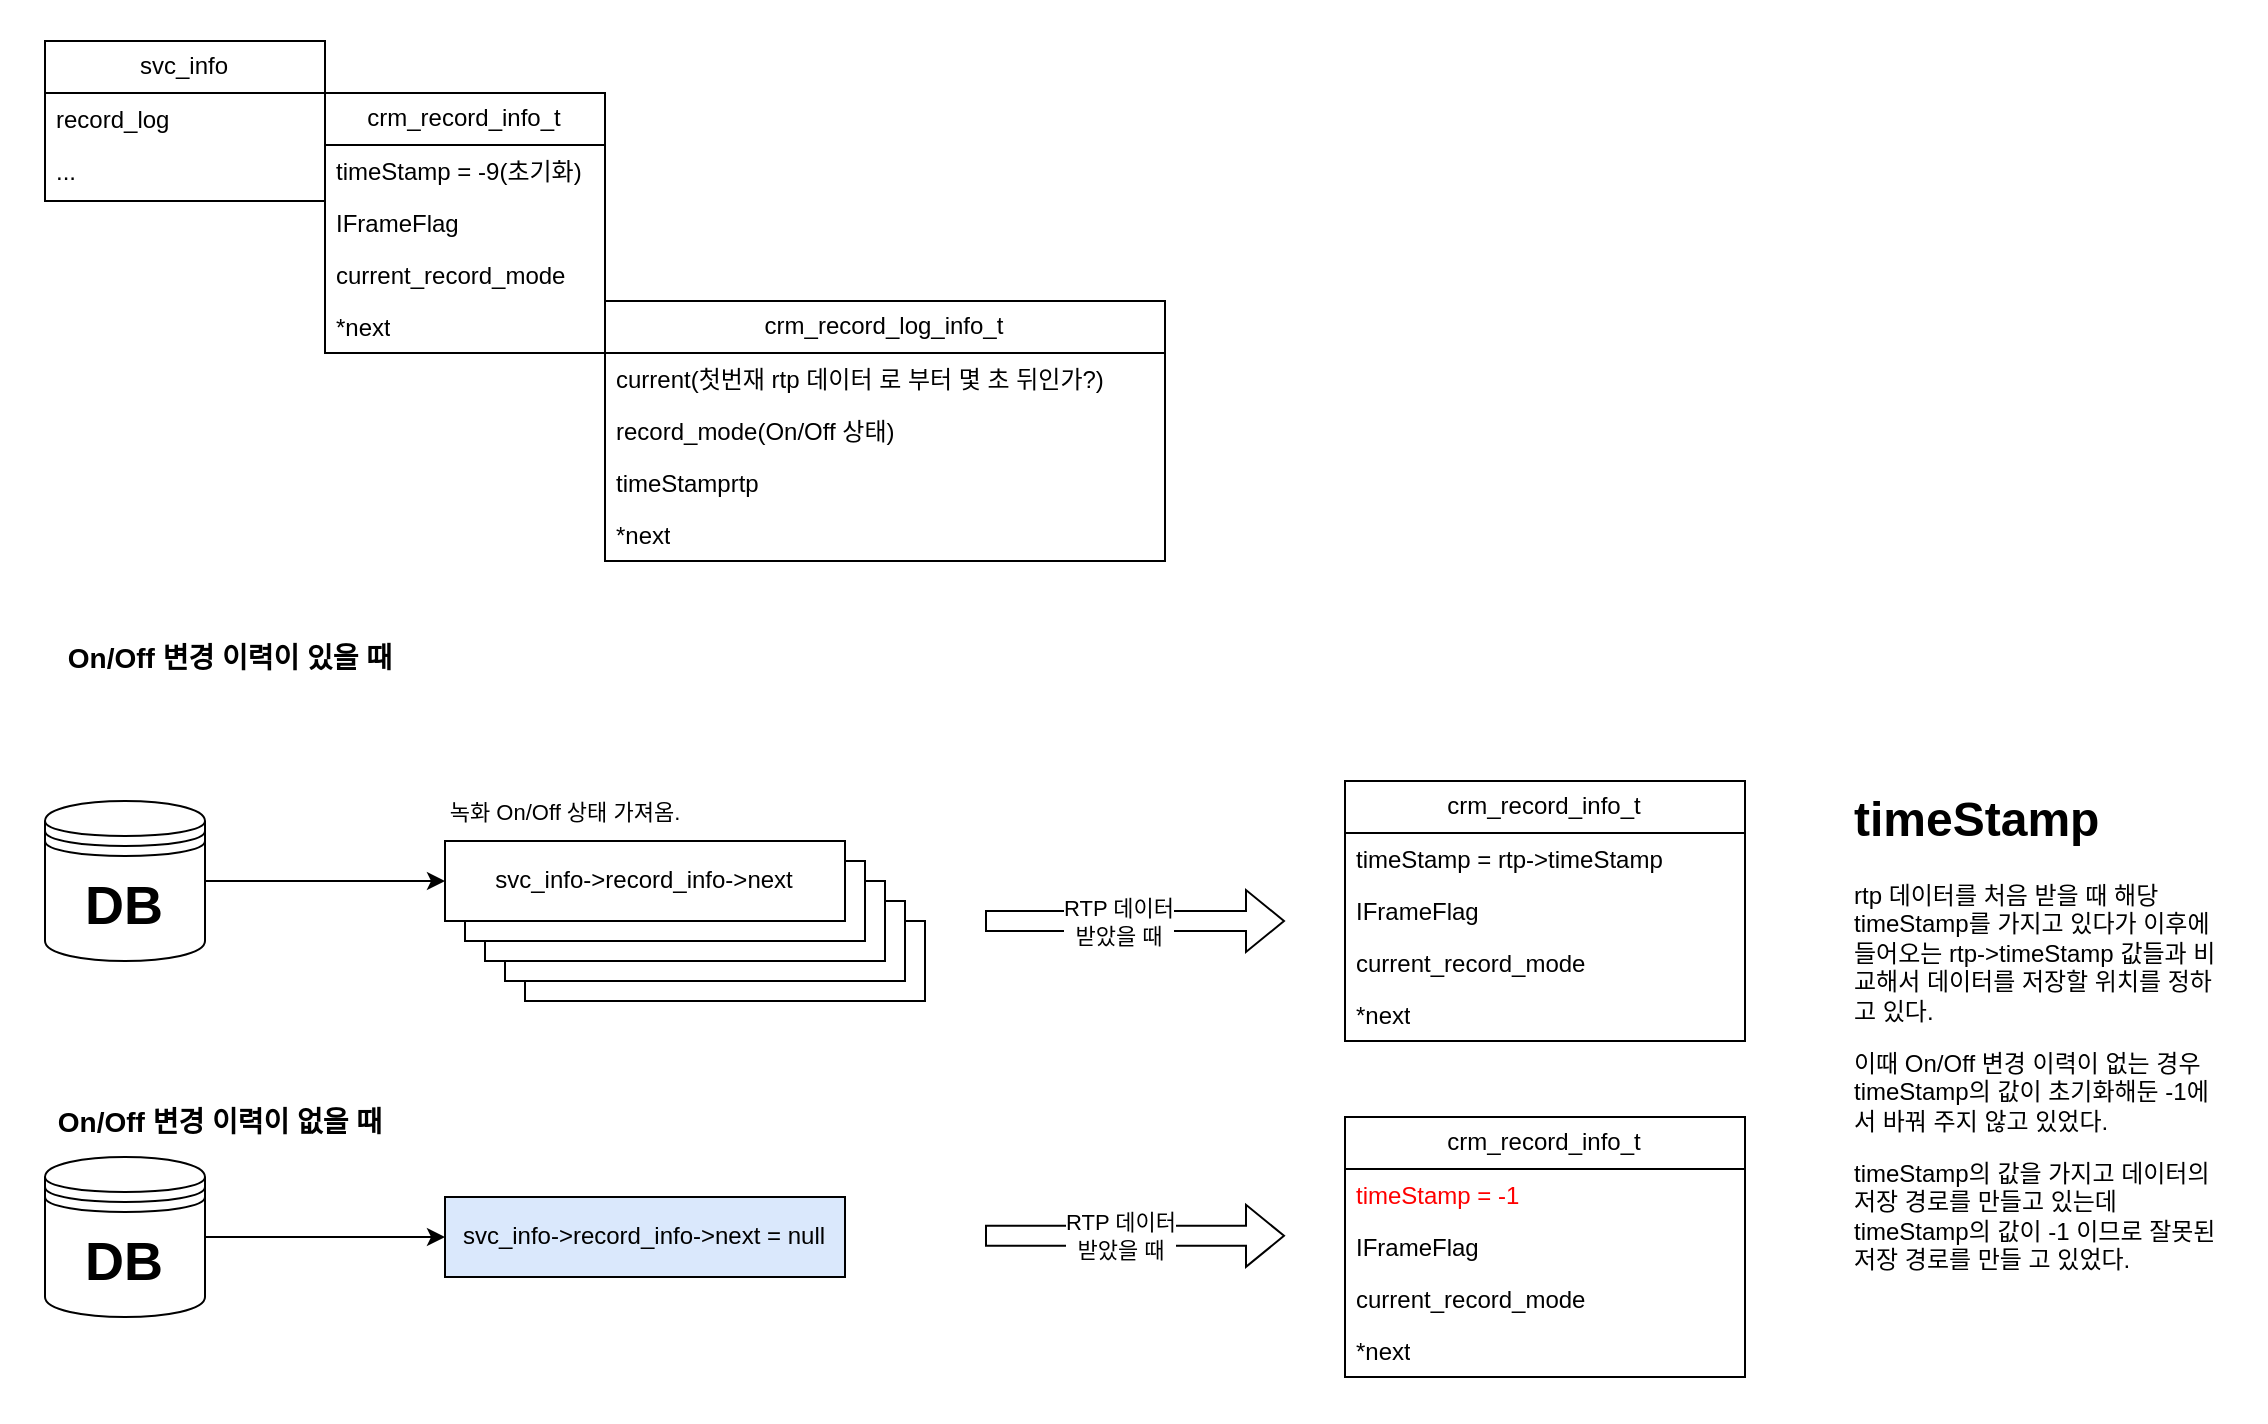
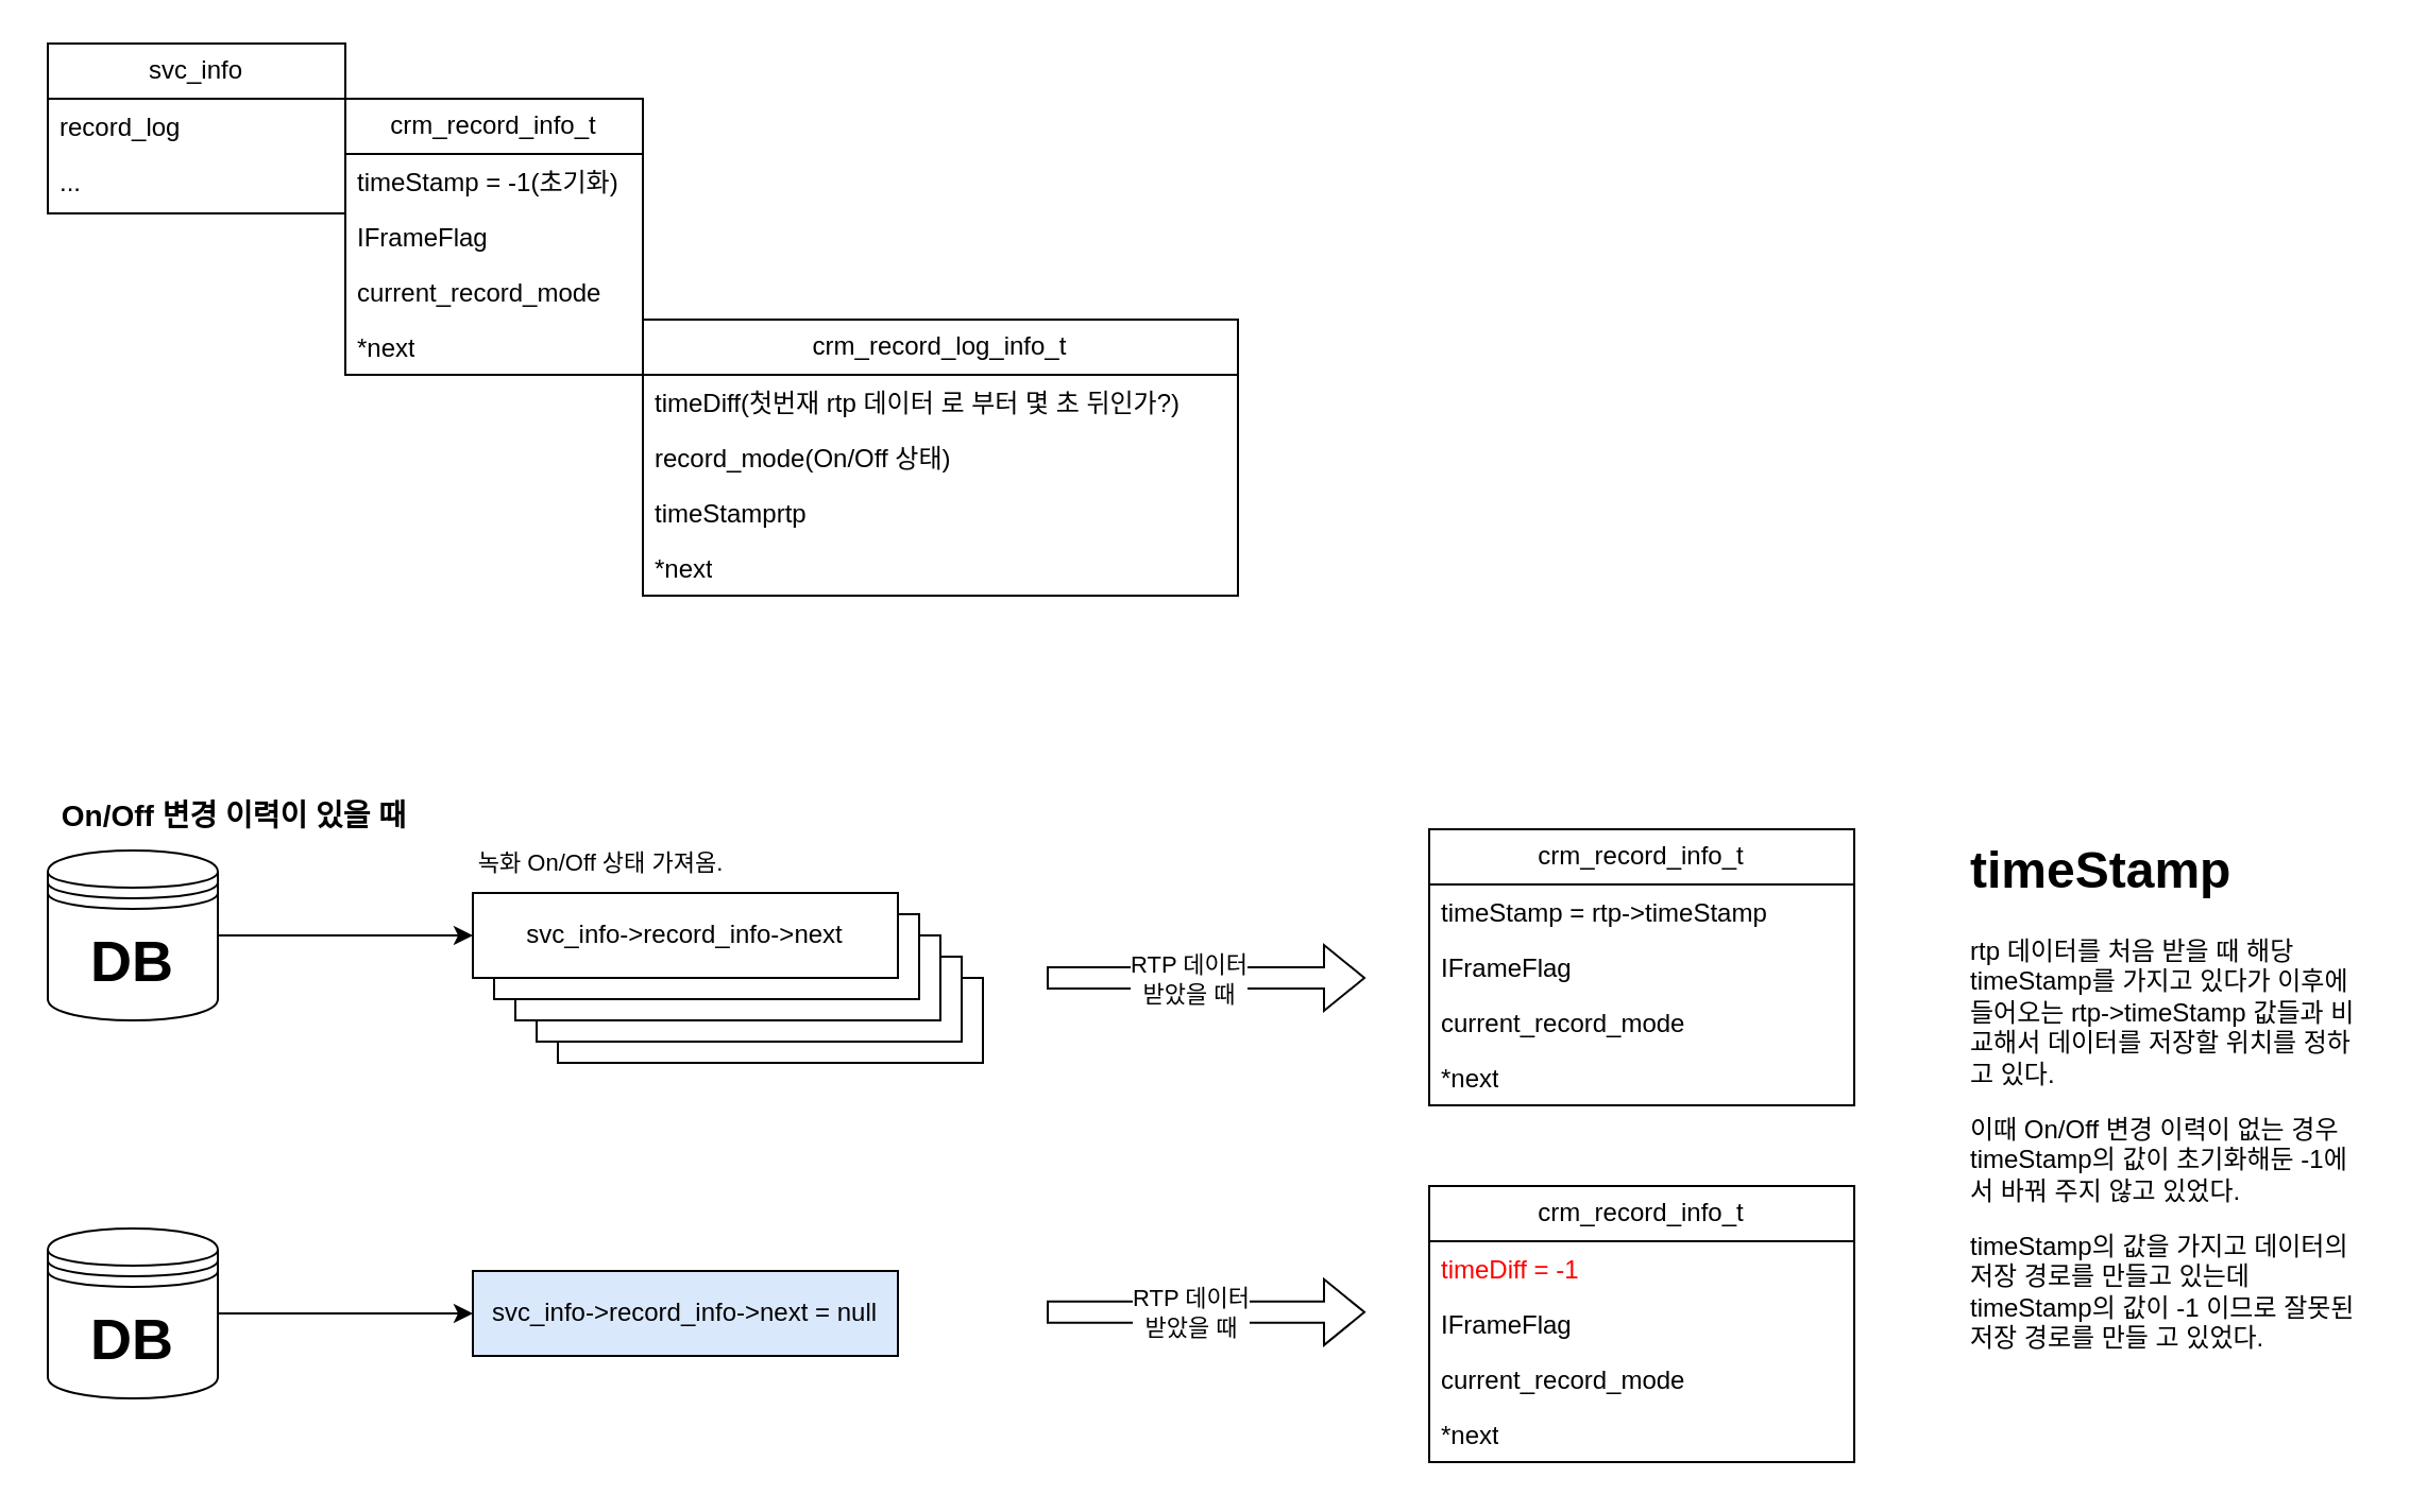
- <mxCell id="6" value="timeStamp = -9(초기화)" style="text;strokeColor=none;fillColor=none;align=left;verticalAlign=top;spacingLeft=4;spacingRight=4;overflow=hidden;rotatable=0;points=[[0,0.5],[1,0.5]];portConstraint=eastwest;whiteSpace=wrap;html=1;" vertex="1" parent="5"><mxGeometry y="26" width="140" height="26" as="geometry" /></mxCell>
+ <mxCell id="6" value="timeStamp = -1(초기화)" style="text;strokeColor=none;fillColor=none;align=left;verticalAlign=top;spacingLeft=4;spacingRight=4;overflow=hidden;rotatable=0;points=[[0,0.5],[1,0.5]];portConstraint=eastwest;whiteSpace=wrap;html=1;" vertex="1" parent="5"><mxGeometry y="26" width="140" height="26" as="geometry" /></mxCell>
- <mxCell id="11" value="current(첫번재 rtp 데이터 로 부터 몇 초 뒤인가?)" style="text;strokeColor=none;fillColor=none;align=left;verticalAlign=top;spacingLeft=4;spacingRight=4;overflow=hidden;rotatable=0;points=[[0,0.5],[1,0.5]];portConstraint=eastwest;whiteSpace=wrap;html=1;" vertex="1" parent="10"><mxGeometry y="26" width="280" height="26" as="geometry" /></mxCell>
+ <mxCell id="11" value="timeDiff(첫번재 rtp 데이터 로 부터 몇 초 뒤인가?)" style="text;strokeColor=none;fillColor=none;align=left;verticalAlign=top;spacingLeft=4;spacingRight=4;overflow=hidden;rotatable=0;points=[[0,0.5],[1,0.5]];portConstraint=eastwest;whiteSpace=wrap;html=1;" vertex="1" parent="10"><mxGeometry y="26" width="280" height="26" as="geometry" /></mxCell>
- <mxCell id="35" value="&lt;b&gt;&lt;font style=&quot;font-size: 14px;&quot;&gt;On/Off 변경 이력이 있을 때&lt;/font&gt;&lt;/b&gt;" style="text;html=1;strokeColor=none;fillColor=none;align=center;verticalAlign=middle;whiteSpace=wrap;rounded=0;" vertex="1" parent="1"><mxGeometry x="25" y="314" width="180" height="30" as="geometry" /></mxCell>
+ <mxCell id="35" value="&lt;b&gt;&lt;font style=&quot;font-size: 14px;&quot;&gt;On/Off 변경 이력이 있을 때&lt;/font&gt;&lt;/b&gt;" style="text;html=1;strokeColor=none;fillColor=none;align=center;verticalAlign=middle;whiteSpace=wrap;rounded=0;" vertex="1" parent="1"><mxGeometry x="20" y="369" width="180" height="30" as="geometry" /></mxCell>
- <mxCell id="36" value="&lt;b&gt;&lt;font style=&quot;font-size: 14px;&quot;&gt;On/Off 변경 이력이 없을 때&lt;/font&gt;&lt;/b&gt;" style="text;html=1;strokeColor=none;fillColor=none;align=center;verticalAlign=middle;whiteSpace=wrap;rounded=0;" vertex="1" parent="1"><mxGeometry x="20" y="546" width="180" height="30" as="geometry" /></mxCell>
- <mxCell id="27" value="&lt;font color=&quot;#ff0000&quot;&gt;timeStamp = -1&lt;/font&gt;" style="text;strokeColor=none;fillColor=none;align=left;verticalAlign=top;spacingLeft=4;spacingRight=4;overflow=hidden;rotatable=0;points=[[0,0.5],[1,0.5]];portConstraint=eastwest;whiteSpace=wrap;html=1;" vertex="1" parent="26"><mxGeometry y="26" width="200" height="26" as="geometry" /></mxCell>
+ <mxCell id="27" value="&lt;font color=&quot;#ff0000&quot;&gt;timeDiff = -1&lt;/font&gt;" style="text;strokeColor=none;fillColor=none;align=left;verticalAlign=top;spacingLeft=4;spacingRight=4;overflow=hidden;rotatable=0;points=[[0,0.5],[1,0.5]];portConstraint=eastwest;whiteSpace=wrap;html=1;" vertex="1" parent="26"><mxGeometry y="26" width="200" height="26" as="geometry" /></mxCell>
